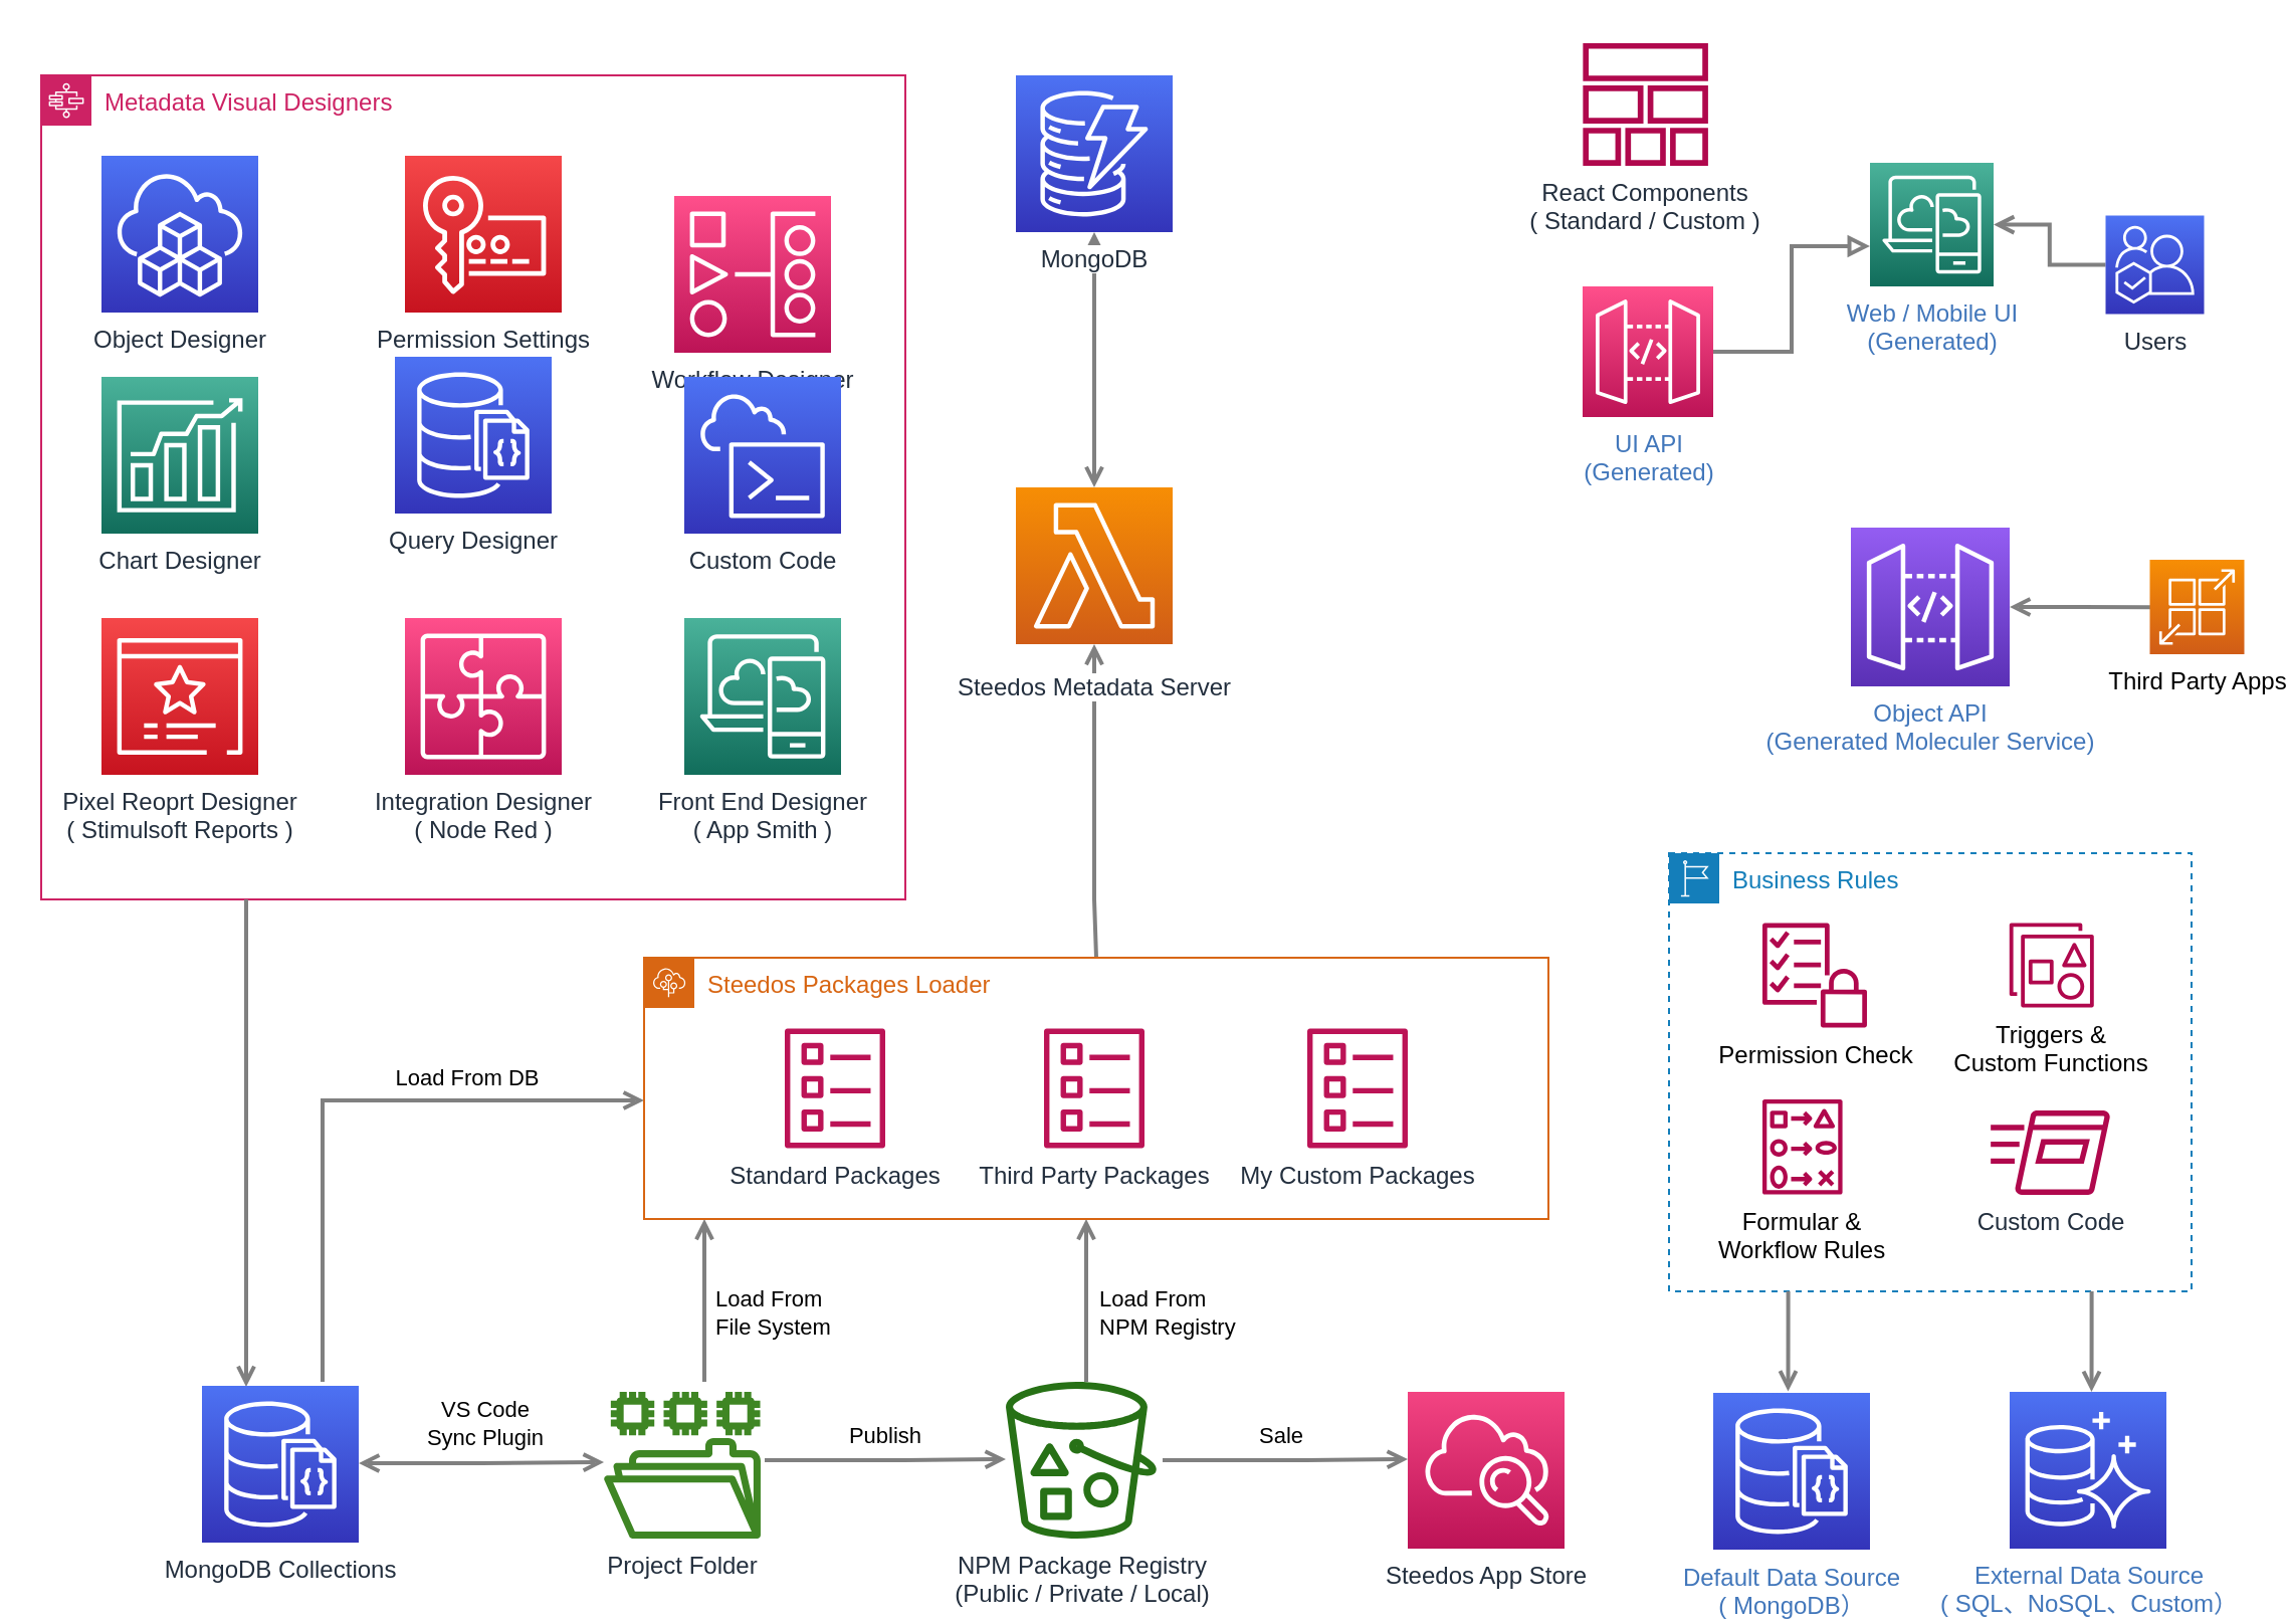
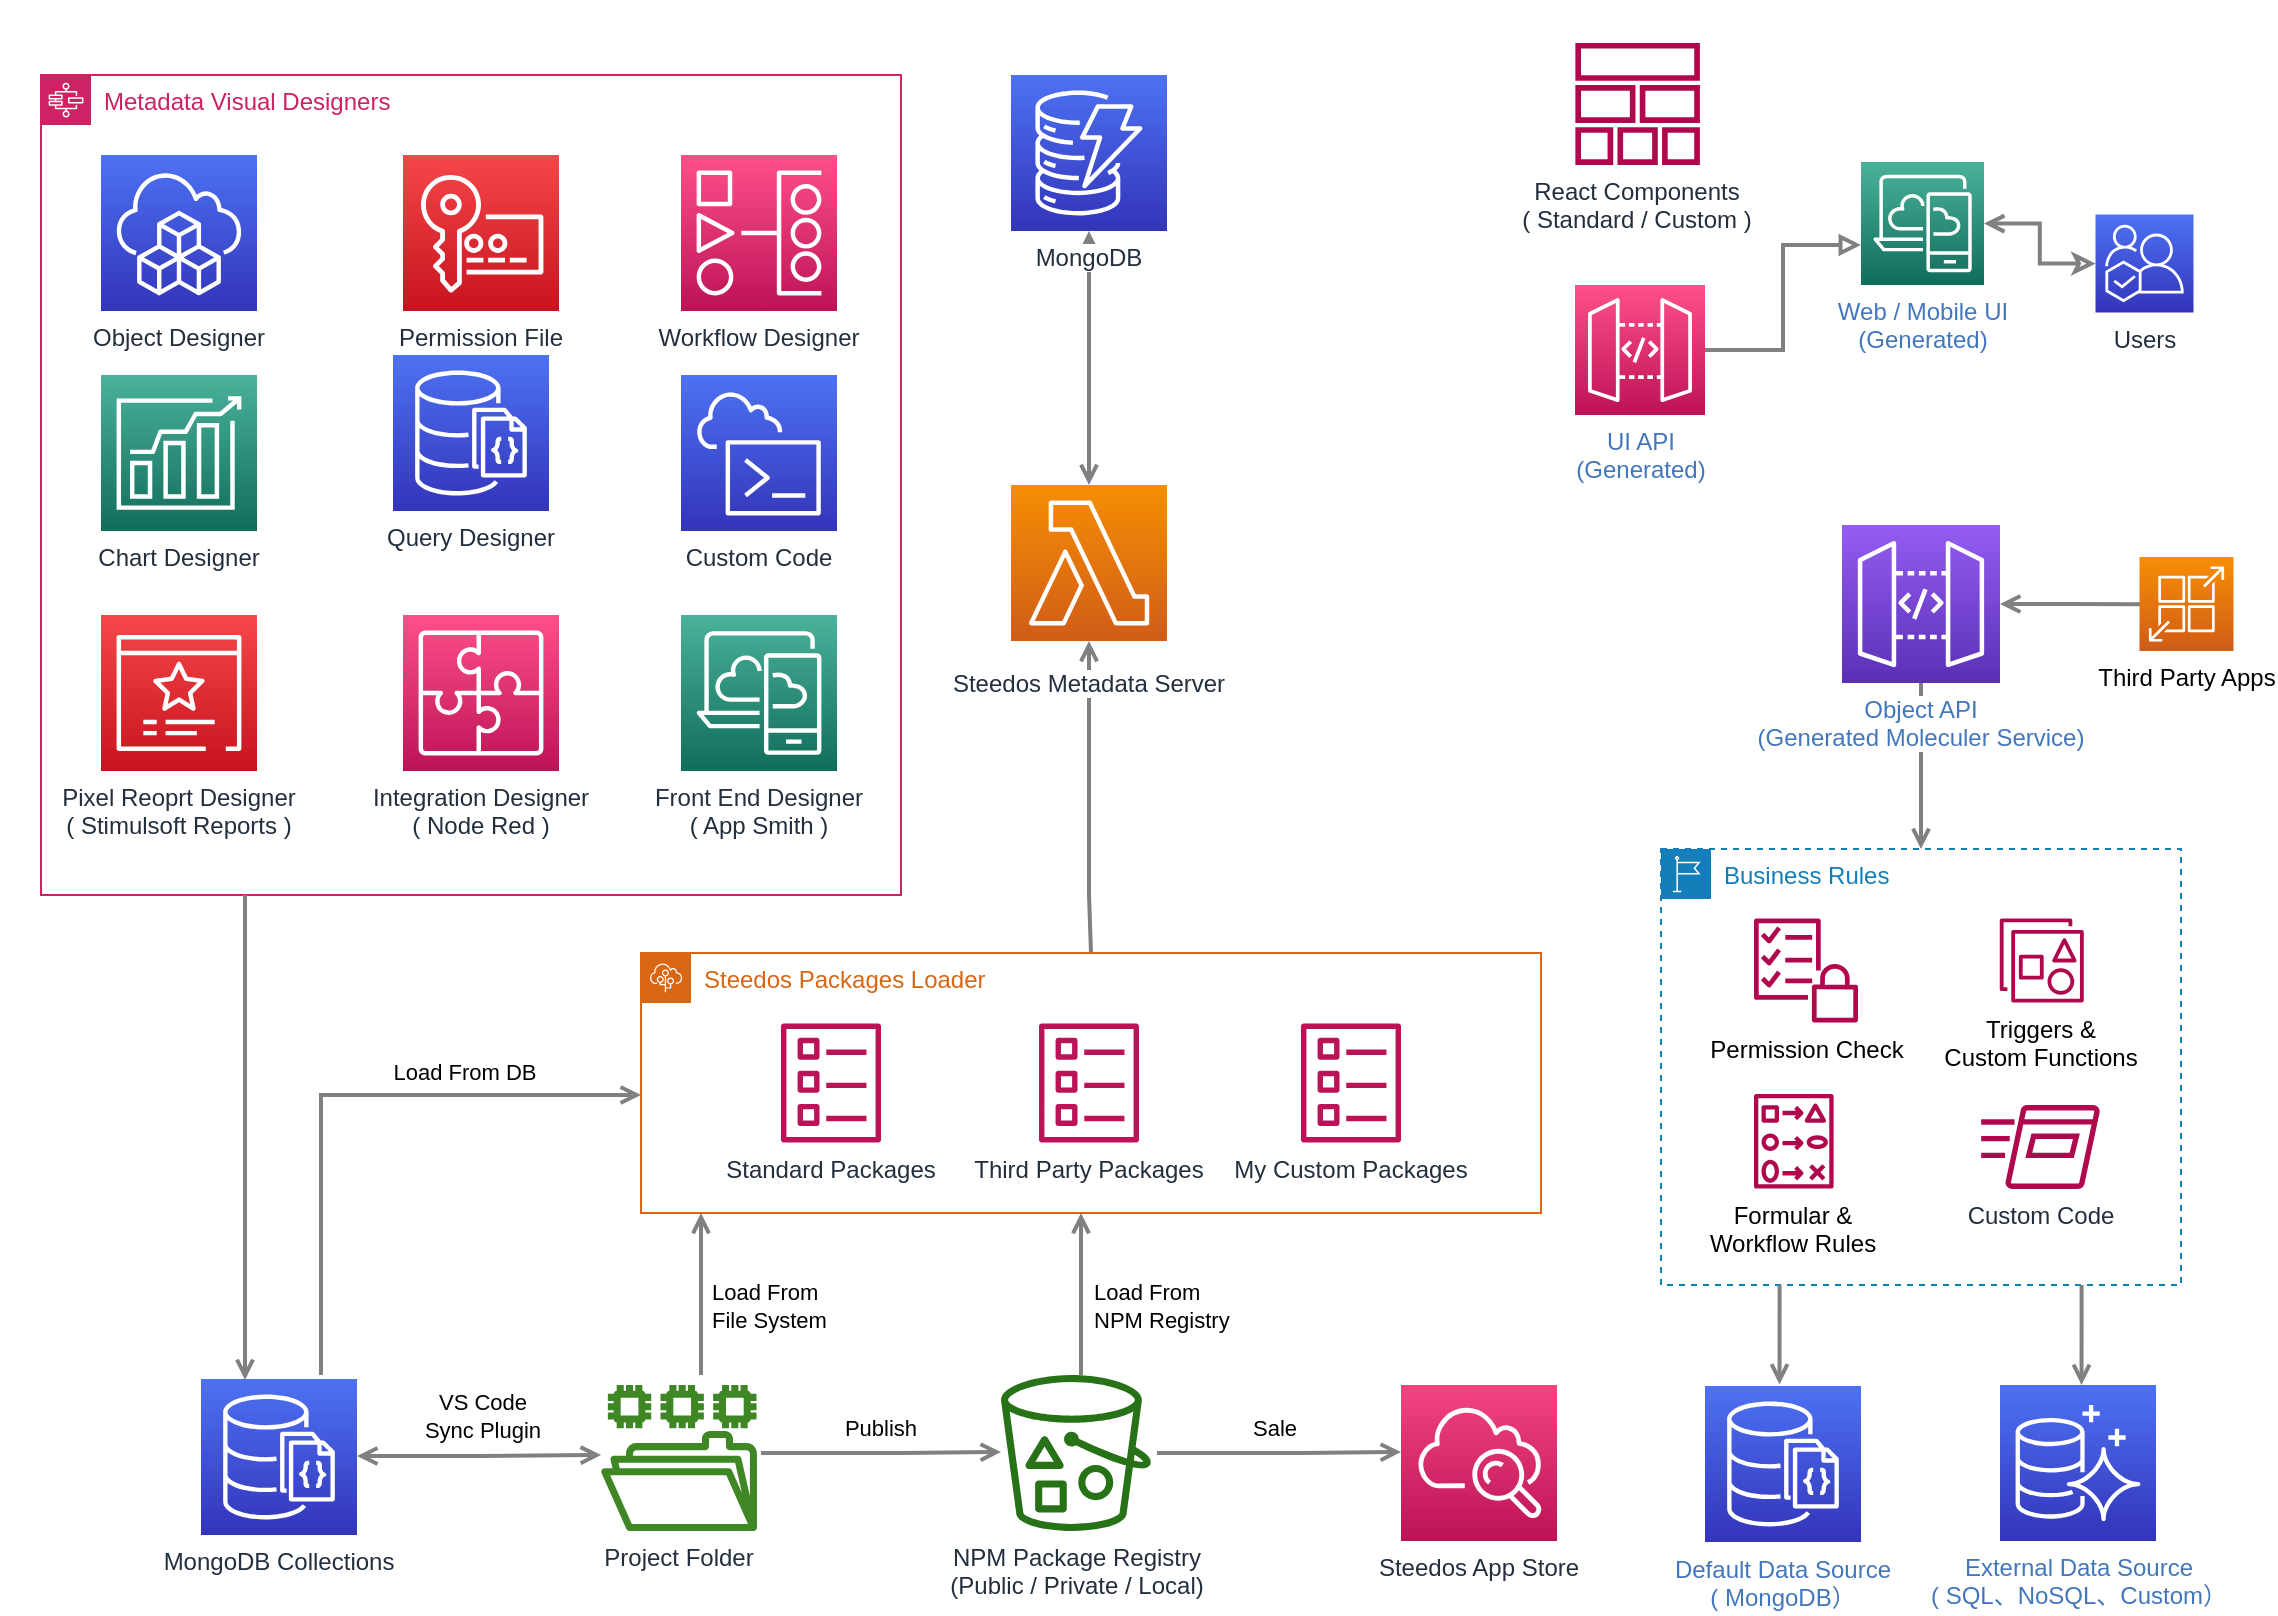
- <mxCell id="35" style="edgeStyle=orthogonalEdgeStyle;rounded=0;orthogonalLoop=1;jettySize=auto;html=1;startArrow=open;startFill=0;endArrow=none;endFill=0;strokeColor=#808080;strokeWidth=2;" parent="1" source="51" target="50" edge="1"><mxGeometry relative="1" as="geometry"><Array as="points" /><mxPoint x="990" y="84.67" as="sourcePoint" /><mxPoint x="1083.75" y="85" as="targetPoint" /></mxGeometry></mxCell>
+ <mxCell id="35" style="edgeStyle=orthogonalEdgeStyle;rounded=0;orthogonalLoop=1;jettySize=auto;html=1;startArrow=open;startFill=0;endArrow=classic;endFill=0;strokeColor=#808080;strokeWidth=2;" parent="1" source="51" target="50" edge="1"><mxGeometry relative="1" as="geometry"><Array as="points" /><mxPoint x="990" y="84.67" as="sourcePoint" /><mxPoint x="1083.75" y="85" as="targetPoint" /></mxGeometry></mxCell>
- <mxCell id="22" value="Workflow Designer" style="sketch=0;points=[[0,0,0],[0.25,0,0],[0.5,0,0],[0.75,0,0],[1,0,0],[0,1,0],[0.25,1,0],[0.5,1,0],[0.75,1,0],[1,1,0],[0,0.25,0],[0,0.5,0],[0,0.75,0],[1,0.25,0],[1,0.5,0],[1,0.75,0]];outlineConnect=0;fontColor=#232F3E;gradientColor=#FF4F8B;gradientDirection=north;fillColor=#BC1356;strokeColor=#ffffff;dashed=0;verticalLabelPosition=bottom;verticalAlign=top;align=center;html=1;fontSize=12;fontStyle=0;aspect=fixed;shape=mxgraph.aws4.resourceIcon;resIcon=mxgraph.aws4.managed_workflows_for_apache_airflow;" parent="20" vertex="1"><mxGeometry x="315" y="60" width="78" height="78" as="geometry" /></mxCell>
+ <mxCell id="22" value="Workflow Designer" style="sketch=0;points=[[0,0,0],[0.25,0,0],[0.5,0,0],[0.75,0,0],[1,0,0],[0,1,0],[0.25,1,0],[0.5,1,0],[0.75,1,0],[1,1,0],[0,0.25,0],[0,0.5,0],[0,0.75,0],[1,0.25,0],[1,0.5,0],[1,0.75,0]];outlineConnect=0;fontColor=#232F3E;gradientColor=#FF4F8B;gradientDirection=north;fillColor=#BC1356;strokeColor=#ffffff;dashed=0;verticalLabelPosition=bottom;verticalAlign=top;align=center;html=1;fontSize=12;fontStyle=0;aspect=fixed;shape=mxgraph.aws4.resourceIcon;resIcon=mxgraph.aws4.managed_workflows_for_apache_airflow;" parent="20" vertex="1"><mxGeometry x="320" y="40" width="78" height="78" as="geometry" /></mxCell>
- <mxCell id="21" value="Permission Settings" style="sketch=0;points=[[0,0,0],[0.25,0,0],[0.5,0,0],[0.75,0,0],[1,0,0],[0,1,0],[0.25,1,0],[0.5,1,0],[0.75,1,0],[1,1,0],[0,0.25,0],[0,0.5,0],[0,0.75,0],[1,0.25,0],[1,0.5,0],[1,0.75,0]];outlineConnect=0;fontColor=#232F3E;gradientColor=#F54749;gradientDirection=north;fillColor=#C7131F;strokeColor=#ffffff;dashed=0;verticalLabelPosition=bottom;verticalAlign=top;align=center;html=1;fontSize=12;fontStyle=0;aspect=fixed;shape=mxgraph.aws4.resourceIcon;resIcon=mxgraph.aws4.key_management_service;" parent="20" vertex="1"><mxGeometry x="181" y="40" width="78" height="78" as="geometry" /></mxCell>
+ <mxCell id="21" value="Permission File" style="sketch=0;points=[[0,0,0],[0.25,0,0],[0.5,0,0],[0.75,0,0],[1,0,0],[0,1,0],[0.25,1,0],[0.5,1,0],[0.75,1,0],[1,1,0],[0,0.25,0],[0,0.5,0],[0,0.75,0],[1,0.25,0],[1,0.5,0],[1,0.75,0]];outlineConnect=0;fontColor=#232F3E;gradientColor=#F54749;gradientDirection=north;fillColor=#C7131F;strokeColor=#ffffff;dashed=0;verticalLabelPosition=bottom;verticalAlign=top;align=center;html=1;fontSize=12;fontStyle=0;aspect=fixed;shape=mxgraph.aws4.resourceIcon;resIcon=mxgraph.aws4.key_management_service;" parent="20" vertex="1"><mxGeometry x="181" y="40" width="78" height="78" as="geometry" /></mxCell>
+ <mxCell id="41" style="edgeStyle=orthogonalEdgeStyle;rounded=0;orthogonalLoop=1;jettySize=auto;html=1;startArrow=open;startFill=0;endArrow=none;endFill=0;strokeColor=#808080;strokeWidth=2;" parent="1" source="36" target="44" edge="1"><mxGeometry relative="1" as="geometry"><Array as="points" /><mxPoint x="1050" y="387" as="sourcePoint" /><mxPoint x="959.44" y="349" as="targetPoint" /></mxGeometry></mxCell>
